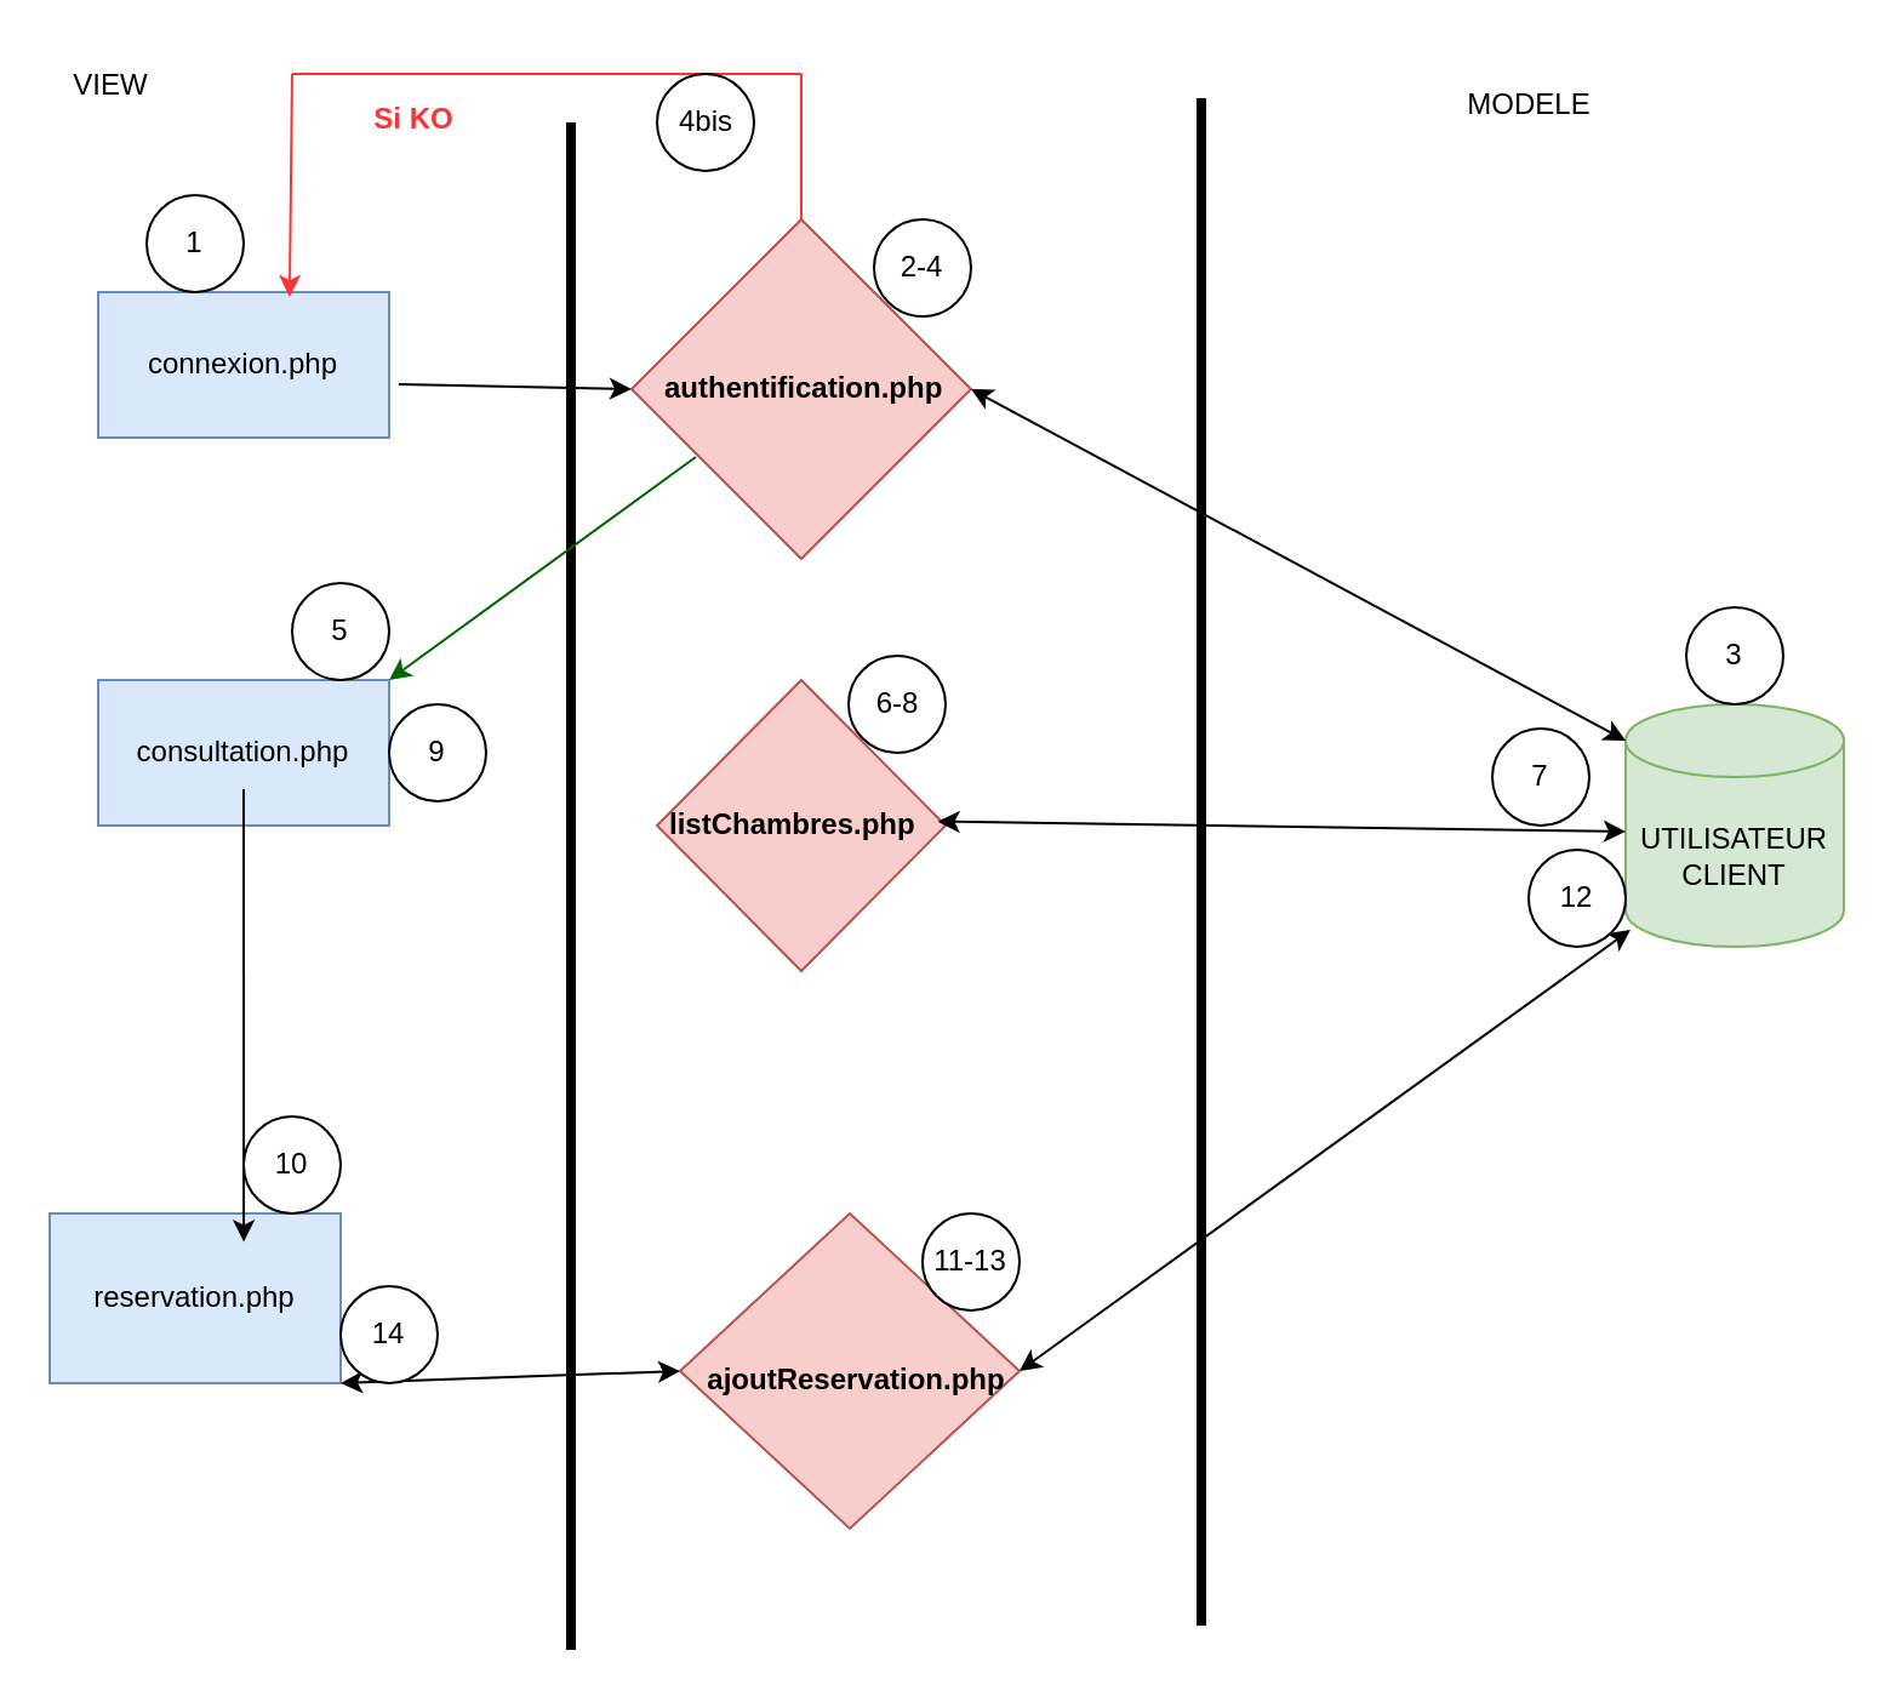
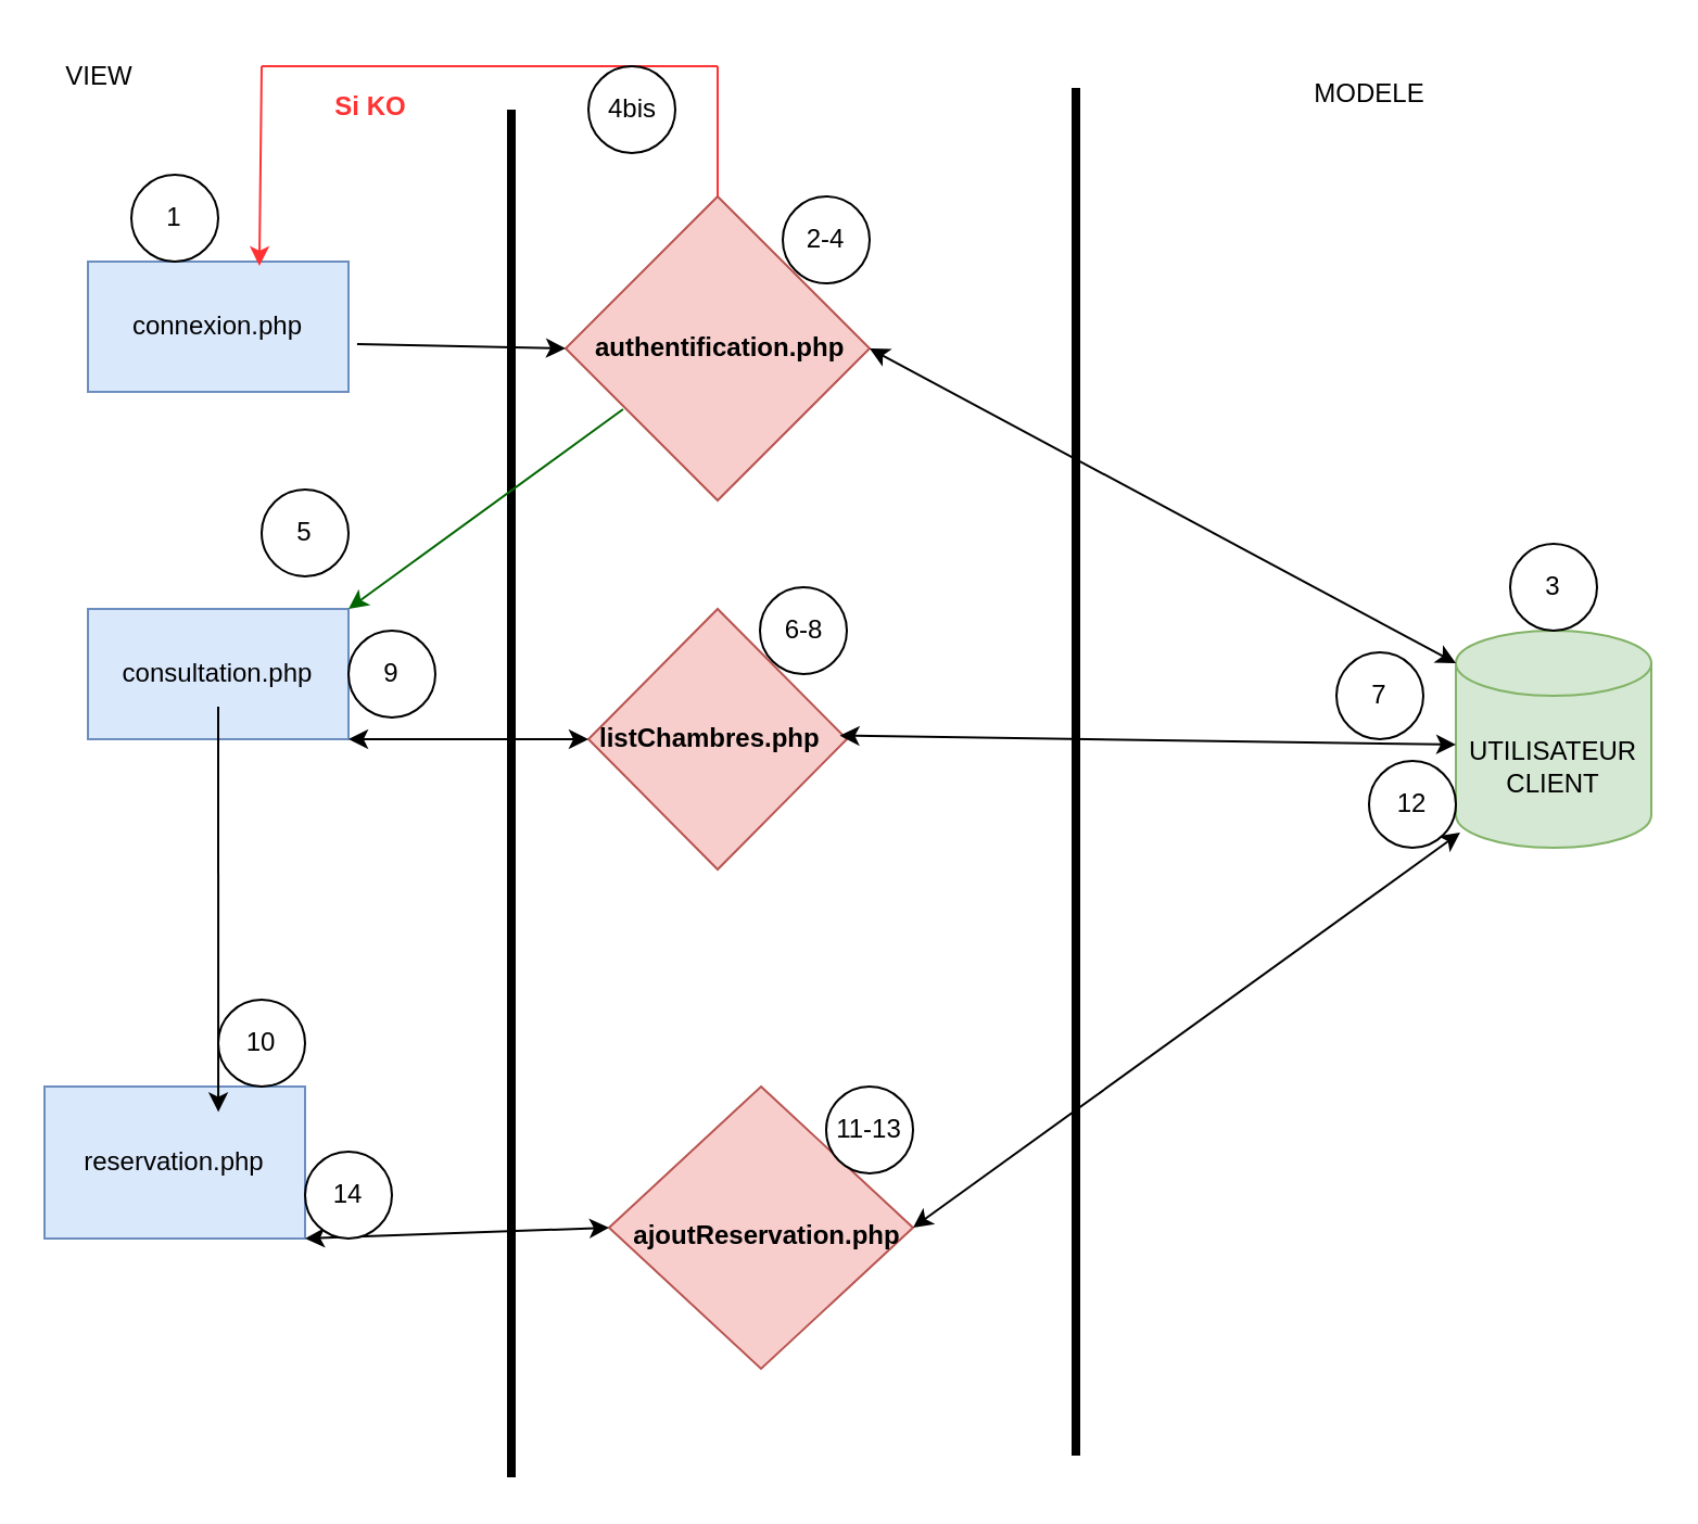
- <mxCell id="28" value="5" style="ellipse;whiteSpace=wrap;html=1;" vertex="1" parent="1"><mxGeometry x="120" y="240" width="40" height="40" as="geometry" /></mxCell>
+ <mxCell id="28" value="5" style="ellipse;whiteSpace=wrap;html=1;" vertex="1" parent="1"><mxGeometry x="120" y="225" width="40" height="40" as="geometry" /></mxCell>
+ <mxCell id="23" value="" style="endArrow=classic;startArrow=classic;html=1;rounded=0;entryX=0;entryY=0.5;entryDx=0;entryDy=0;exitX=1;exitY=1;exitDx=0;exitDy=0;" edge="1" parent="1" source="4" target="10"><mxGeometry width="50" height="50" relative="1" as="geometry"><mxPoint x="160" y="325" as="sourcePoint" /><mxPoint x="210" y="275" as="targetPoint" /></mxGeometry></mxCell>
